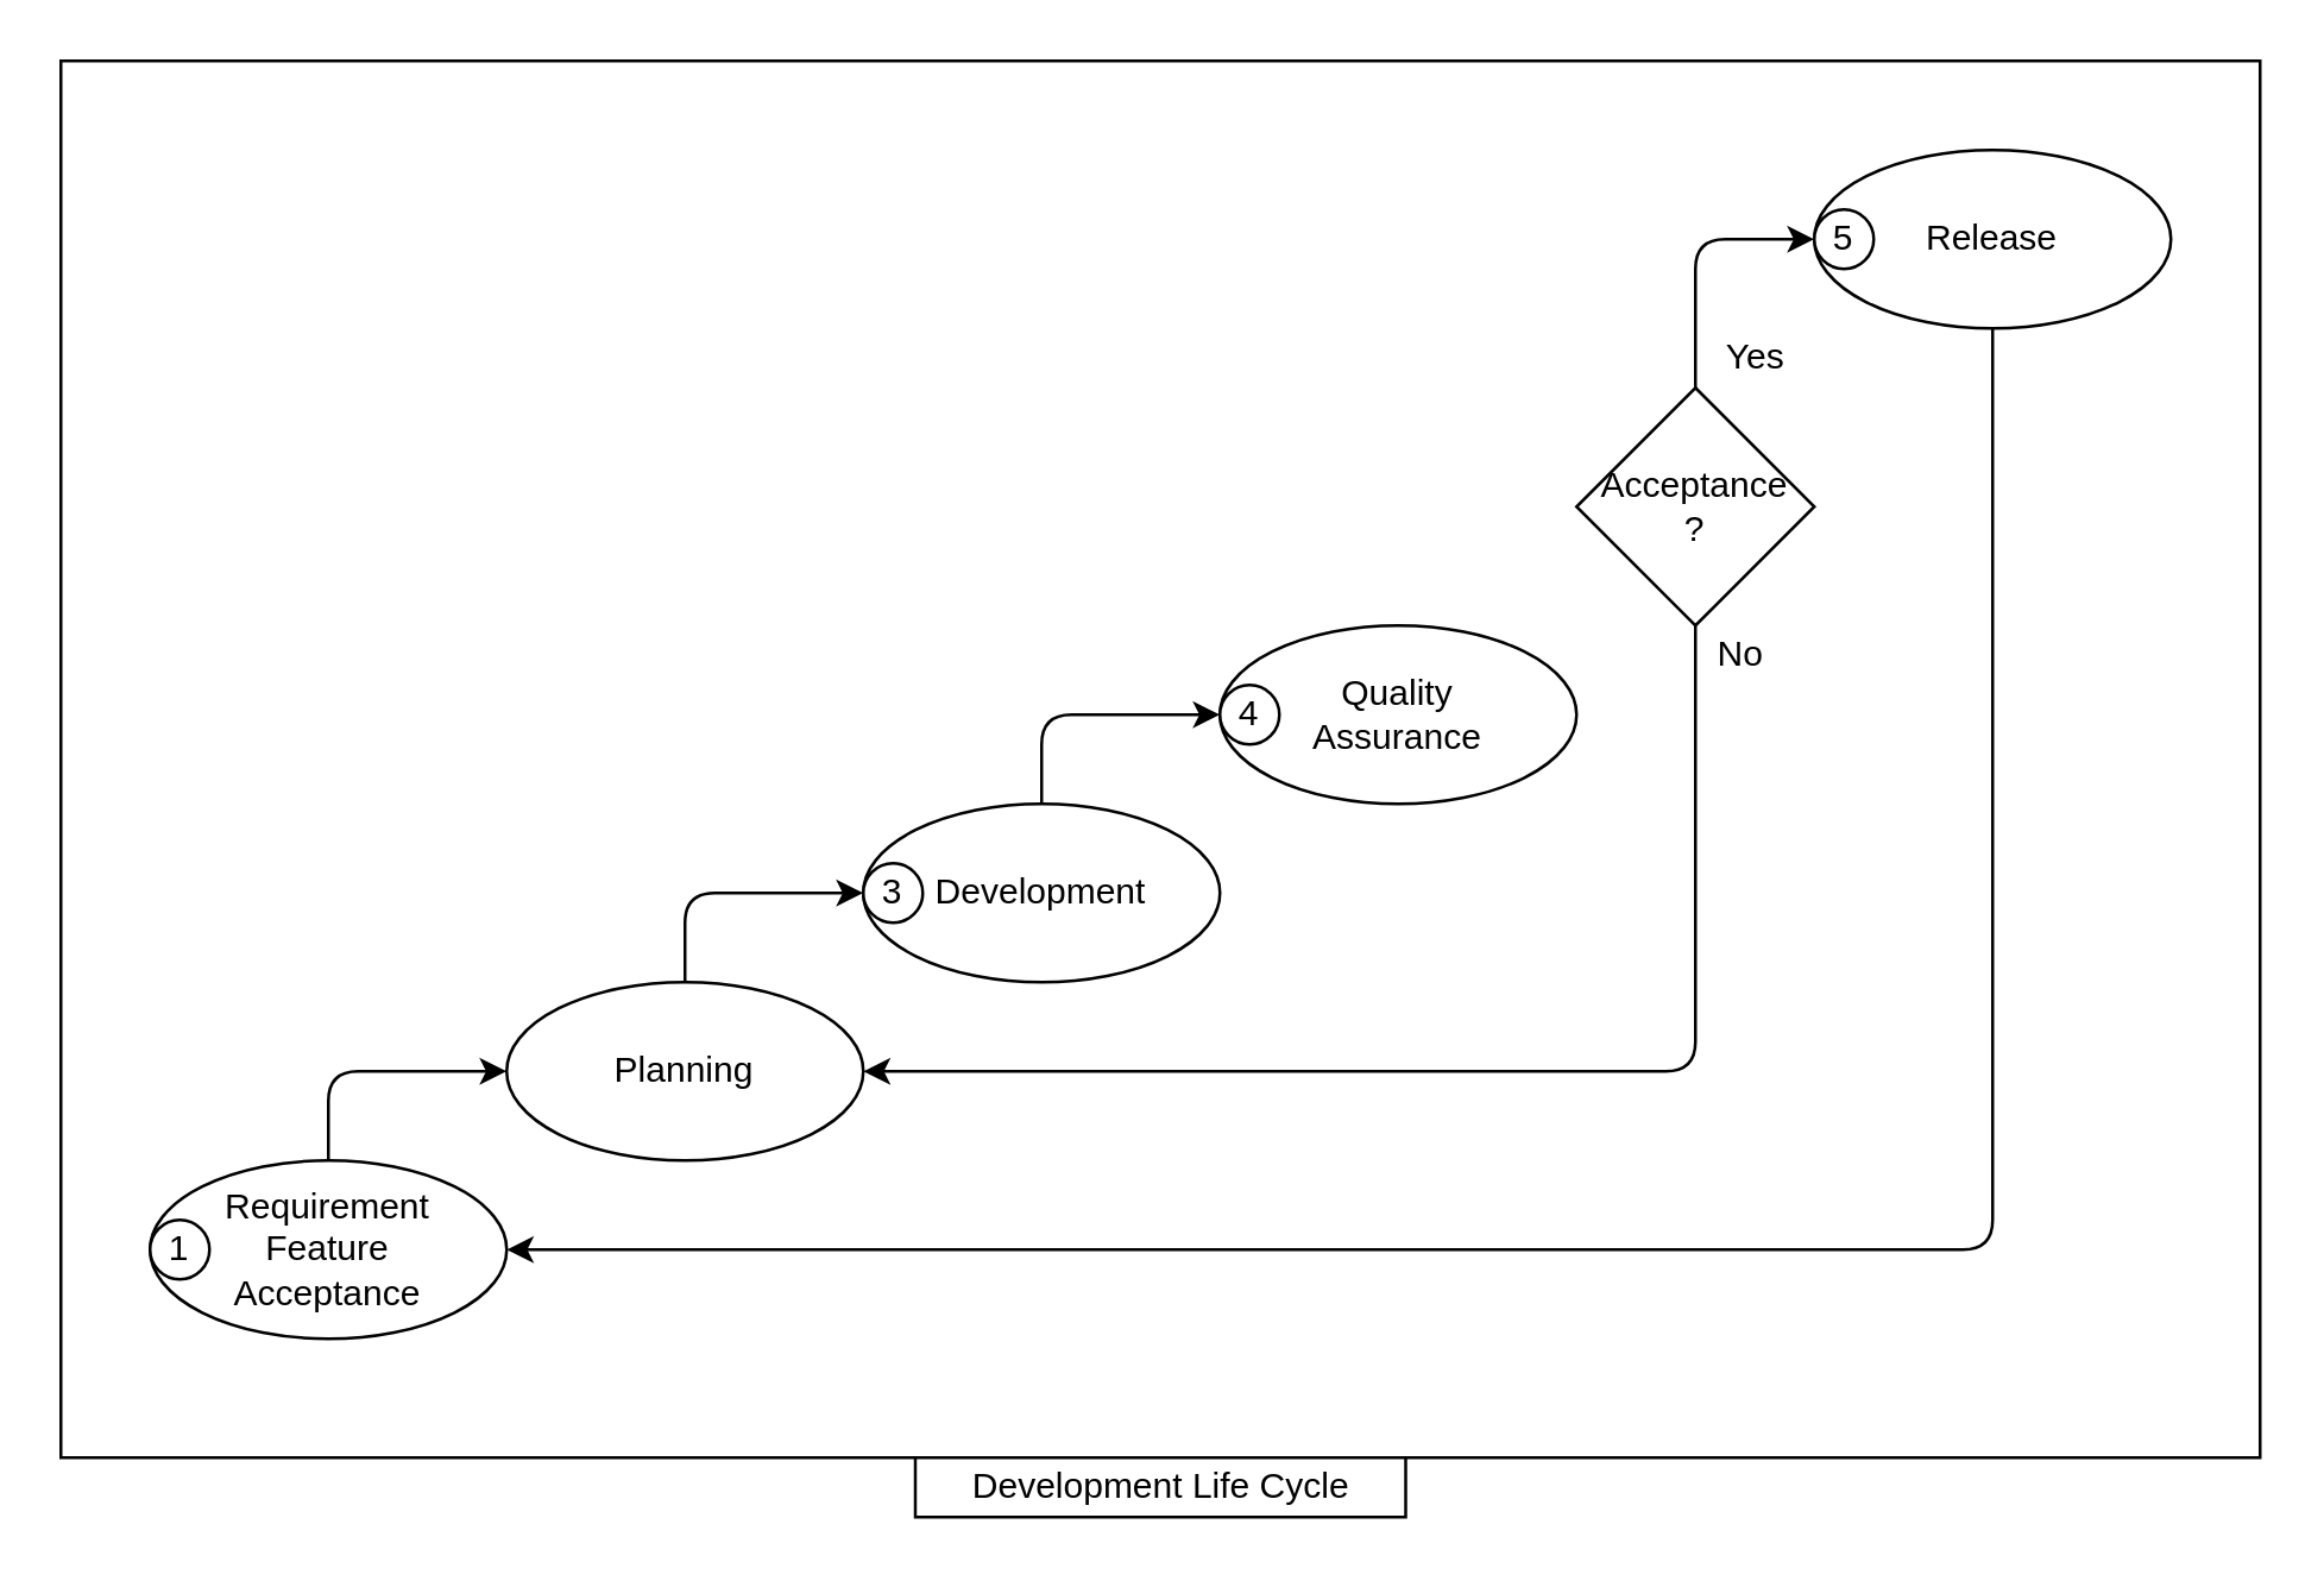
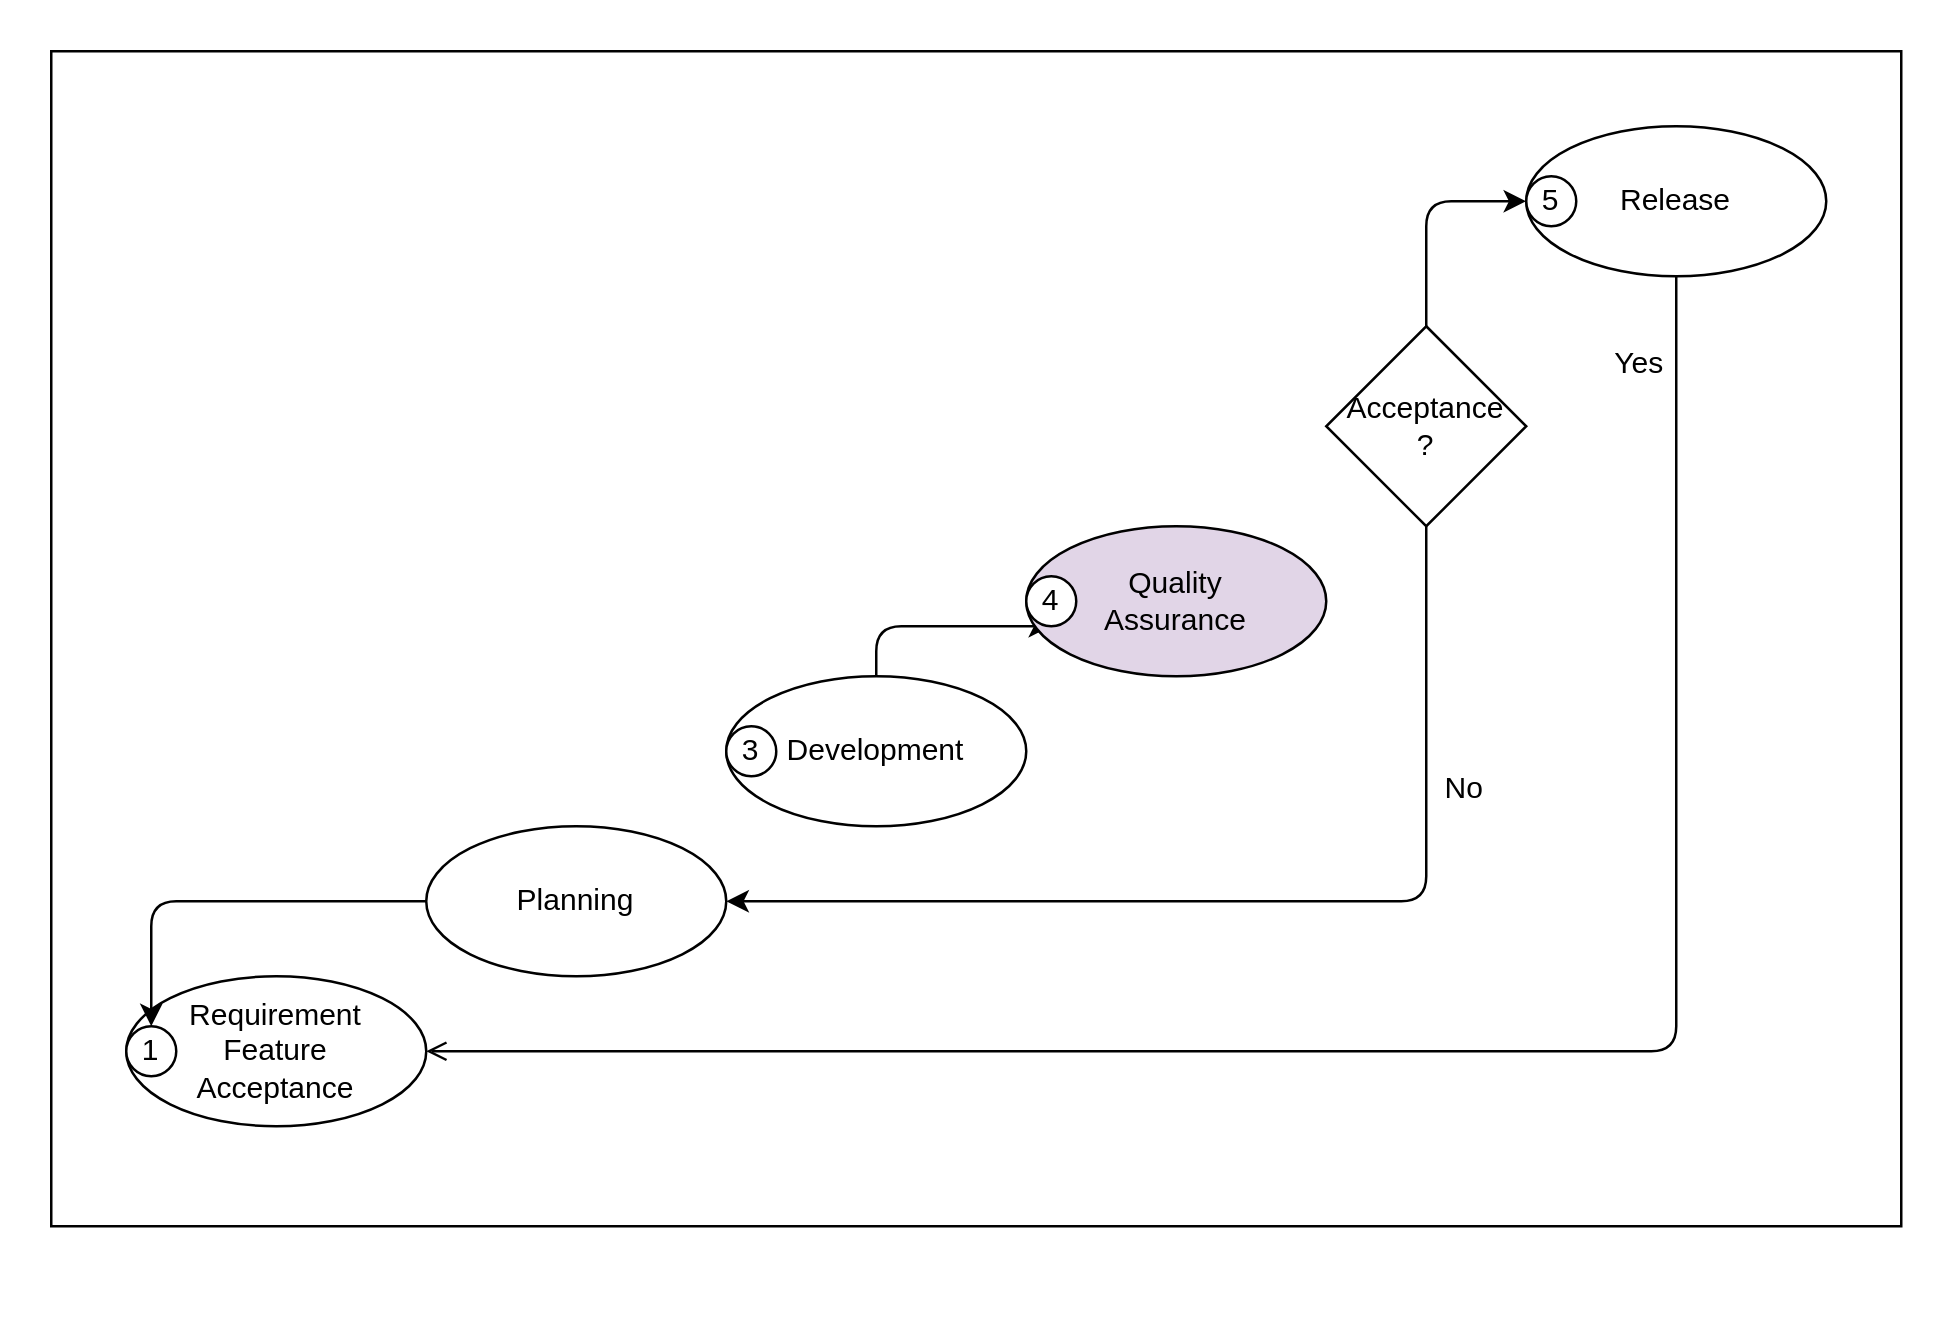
- <mxCell id="16" value="Yes" style="text;html=1;align=center;verticalAlign=middle;resizable=0;points=[];autosize=1;strokeColor=none;fillColor=none;" vertex="1" parent="1"><mxGeometry x="570" y="110" width="40" height="20" as="geometry" /></mxCell>
+ <mxCell id="16" value="Yes" style="text;html=1;align=center;verticalAlign=middle;resizable=0;points=[];autosize=1;strokeColor=none;fillColor=none;" vertex="1" parent="1"><mxGeometry x="635" y="135" width="40" height="20" as="geometry" /></mxCell>
- <mxCell id="15" value="No" style="text;html=1;align=center;verticalAlign=middle;resizable=0;points=[];autosize=1;strokeColor=none;fillColor=none;" vertex="1" parent="1"><mxGeometry x="570" y="210" width="30" height="20" as="geometry" /></mxCell>
+ <mxCell id="15" value="No" style="text;html=1;align=center;verticalAlign=middle;resizable=0;points=[];autosize=1;strokeColor=none;fillColor=none;" vertex="1" parent="1"><mxGeometry x="570" y="305" width="30" height="20" as="geometry" /></mxCell>
- <mxCell id="3" style="edgeStyle=orthogonalEdgeStyle;rounded=1;orthogonalLoop=1;jettySize=auto;html=1;entryX=0;entryY=0.5;entryDx=0;entryDy=0;exitX=0.5;exitY=0;exitDx=0;exitDy=0;" edge="1" parent="1" source="4" target="7"><mxGeometry relative="1" as="geometry" /></mxCell>
+ <mxCell id="3" style="edgeStyle=orthogonalEdgeStyle;rounded=1;orthogonalLoop=1;jettySize=auto;html=1;exitX=0.5;exitY=0;exitDx=0;exitDy=0;" edge="1" parent="1" source="4" target="19"><mxGeometry relative="1" as="geometry" /></mxCell>
- <mxCell id="7" value="Quality &lt;br&gt;Assurance" style="ellipse;whiteSpace=wrap;html=1;" vertex="1" parent="1"><mxGeometry x="410" y="210" width="120" height="60" as="geometry" /></mxCell>
+ <mxCell id="7" value="Quality &lt;br&gt;Assurance" style="ellipse;whiteSpace=wrap;html=1;fillColor=#e1d5e7;" vertex="1" parent="1"><mxGeometry x="410" y="210" width="120" height="60" as="geometry" /></mxCell>
- <mxCell id="10" style="edgeStyle=orthogonalEdgeStyle;rounded=1;orthogonalLoop=1;jettySize=auto;html=1;entryX=0;entryY=0.5;entryDx=0;entryDy=0;" edge="1" parent="1" source="11" target="4"><mxGeometry relative="1" as="geometry" /></mxCell>
+ <mxCell id="10" style="edgeStyle=orthogonalEdgeStyle;rounded=1;orthogonalLoop=1;jettySize=auto;html=1;" edge="1" parent="1" source="11" target="17"><mxGeometry relative="1" as="geometry" /></mxCell>
- <mxCell id="8" style="edgeStyle=orthogonalEdgeStyle;rounded=1;orthogonalLoop=1;jettySize=auto;html=1;entryX=0;entryY=0.5;entryDx=0;entryDy=0;" edge="1" parent="1" source="9" target="11"><mxGeometry relative="1" as="geometry" /></mxCell>
- <mxCell id="5" style="edgeStyle=orthogonalEdgeStyle;rounded=1;orthogonalLoop=1;jettySize=auto;html=1;entryX=1;entryY=0.5;entryDx=0;entryDy=0;" edge="1" parent="1" source="6" target="9"><mxGeometry relative="1" as="geometry"><Array as="points"><mxPoint x="670" y="420" /></Array></mxGeometry></mxCell>
+ <mxCell id="5" style="edgeStyle=orthogonalEdgeStyle;rounded=1;orthogonalLoop=1;jettySize=auto;html=1;entryX=1;entryY=0.5;entryDx=0;entryDy=0;endArrow=open;" edge="1" parent="1" source="6" target="9"><mxGeometry relative="1" as="geometry"><Array as="points"><mxPoint x="670" y="420" /></Array></mxGeometry></mxCell>
- <mxCell id="21" value="Development Life Cycle" style="rounded=0;whiteSpace=wrap;html=1;" vertex="1" parent="1"><mxGeometry x="307.5" y="490" width="165" height="20" as="geometry" /></mxCell>
